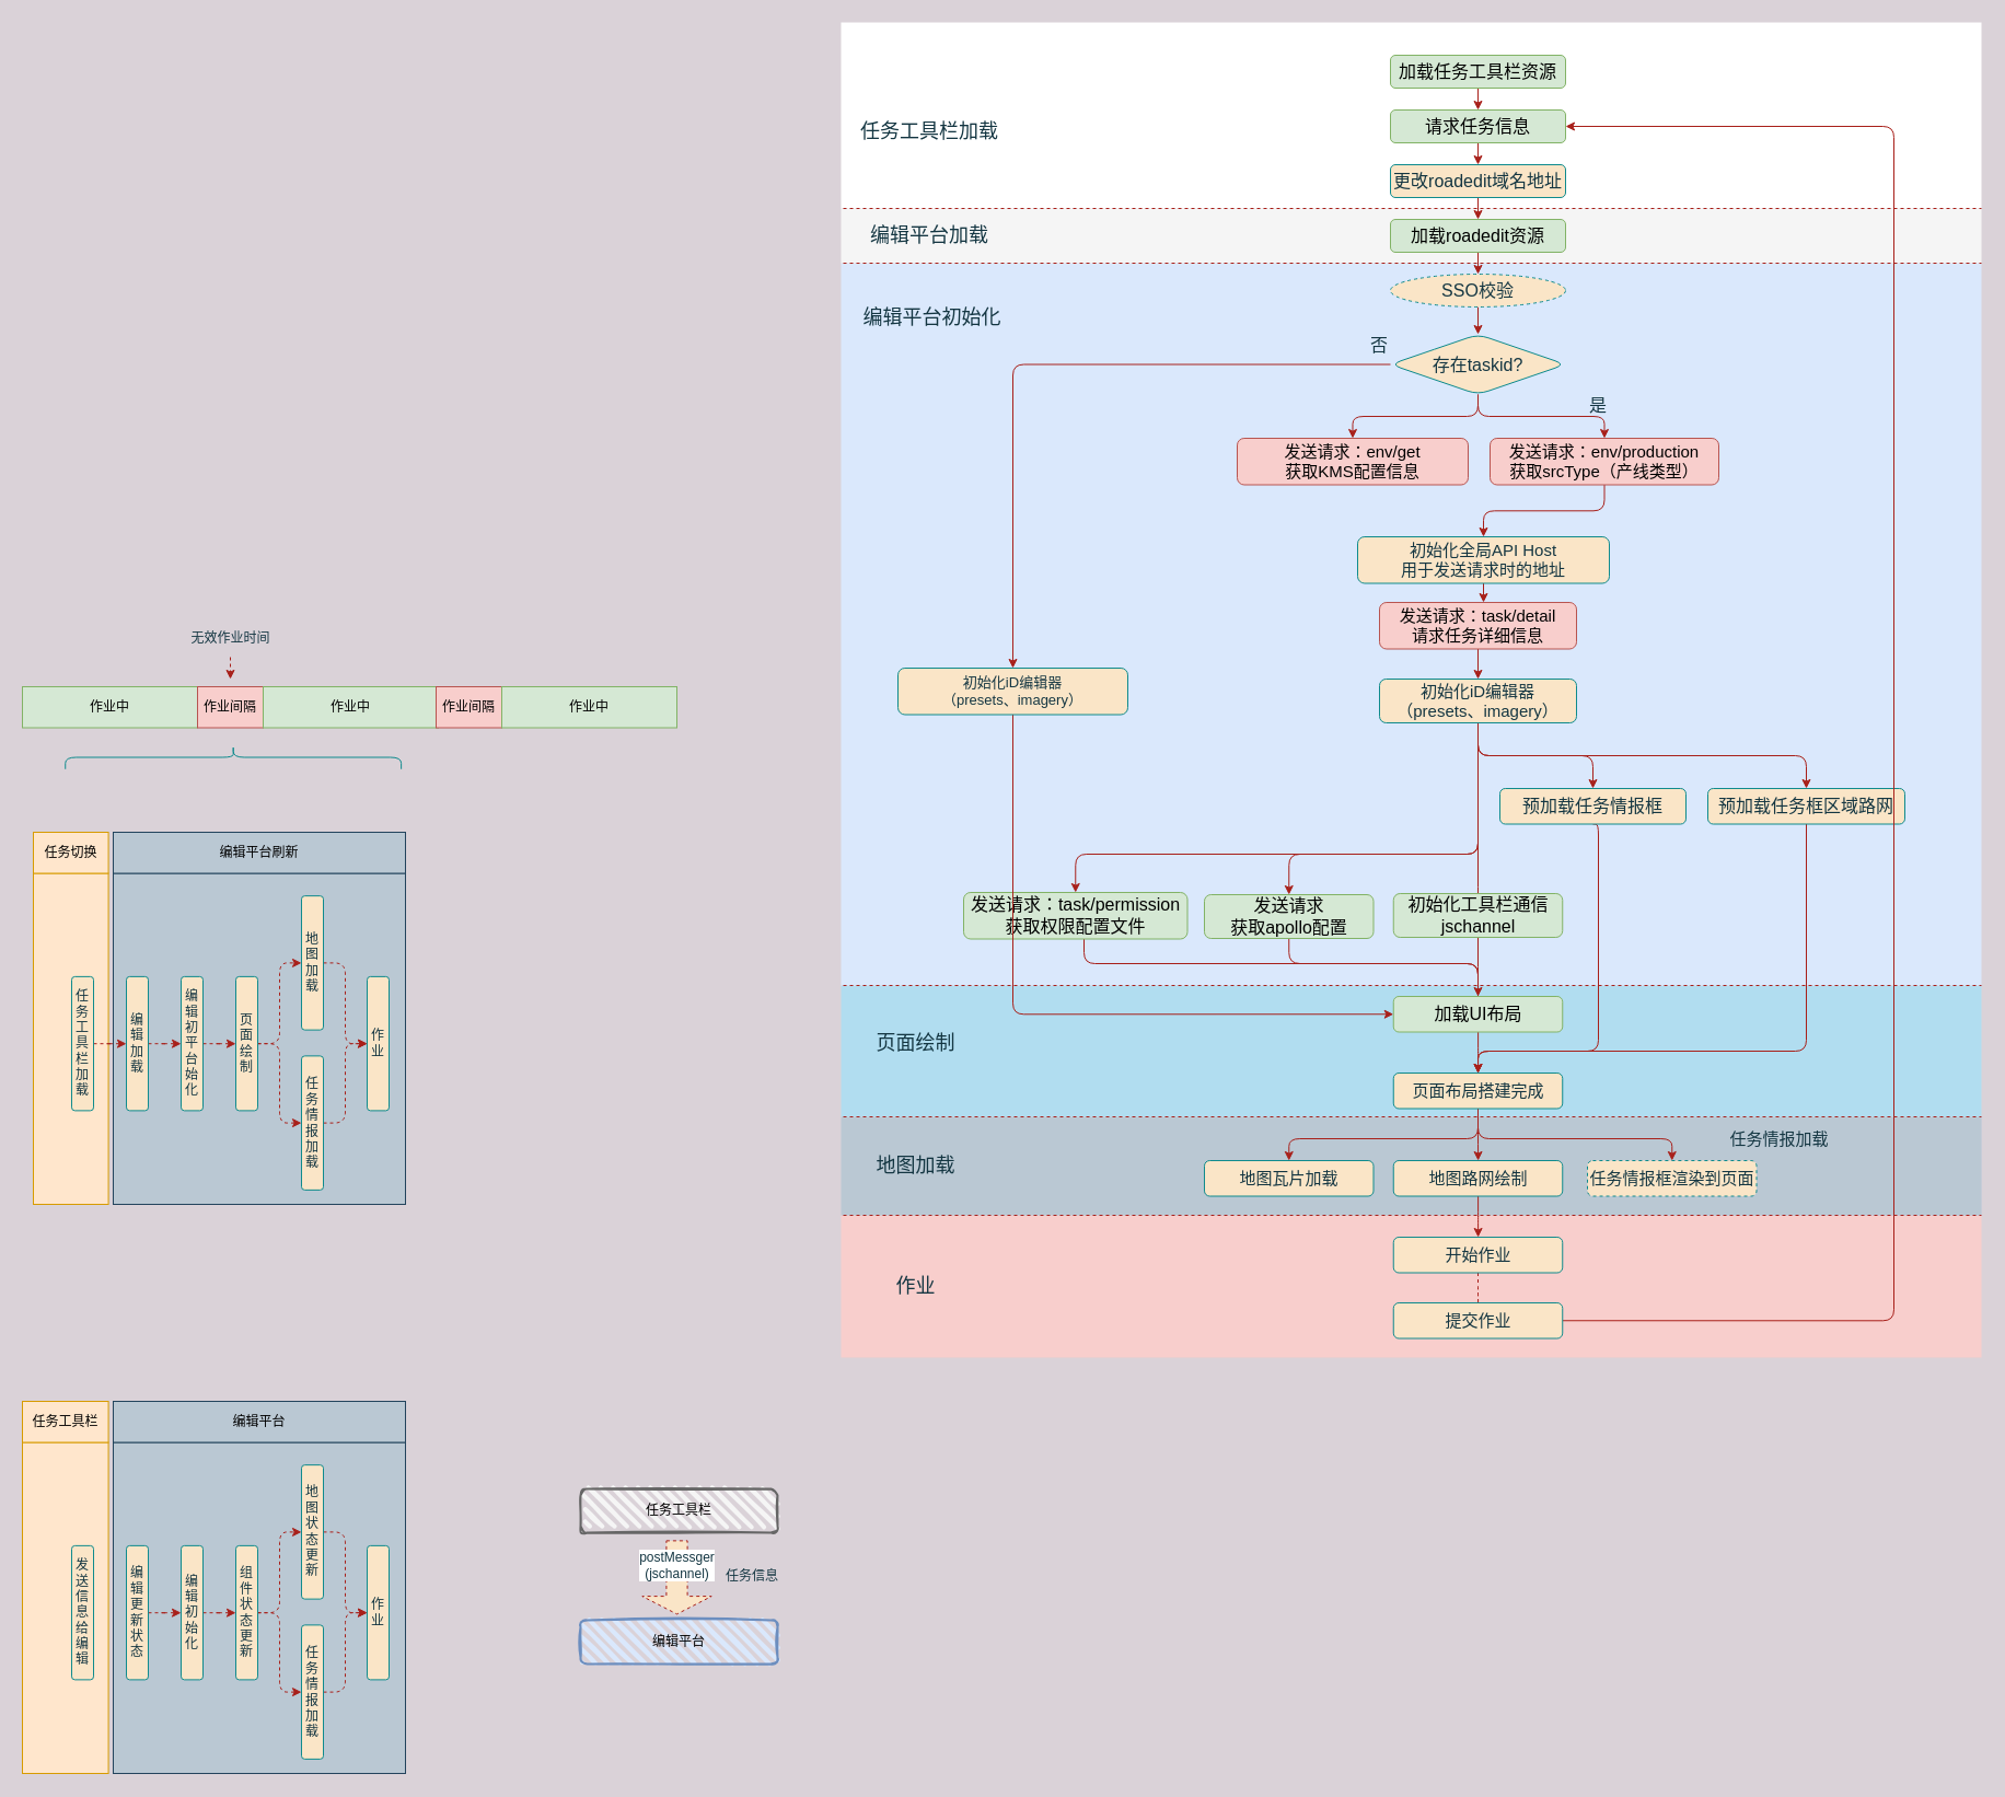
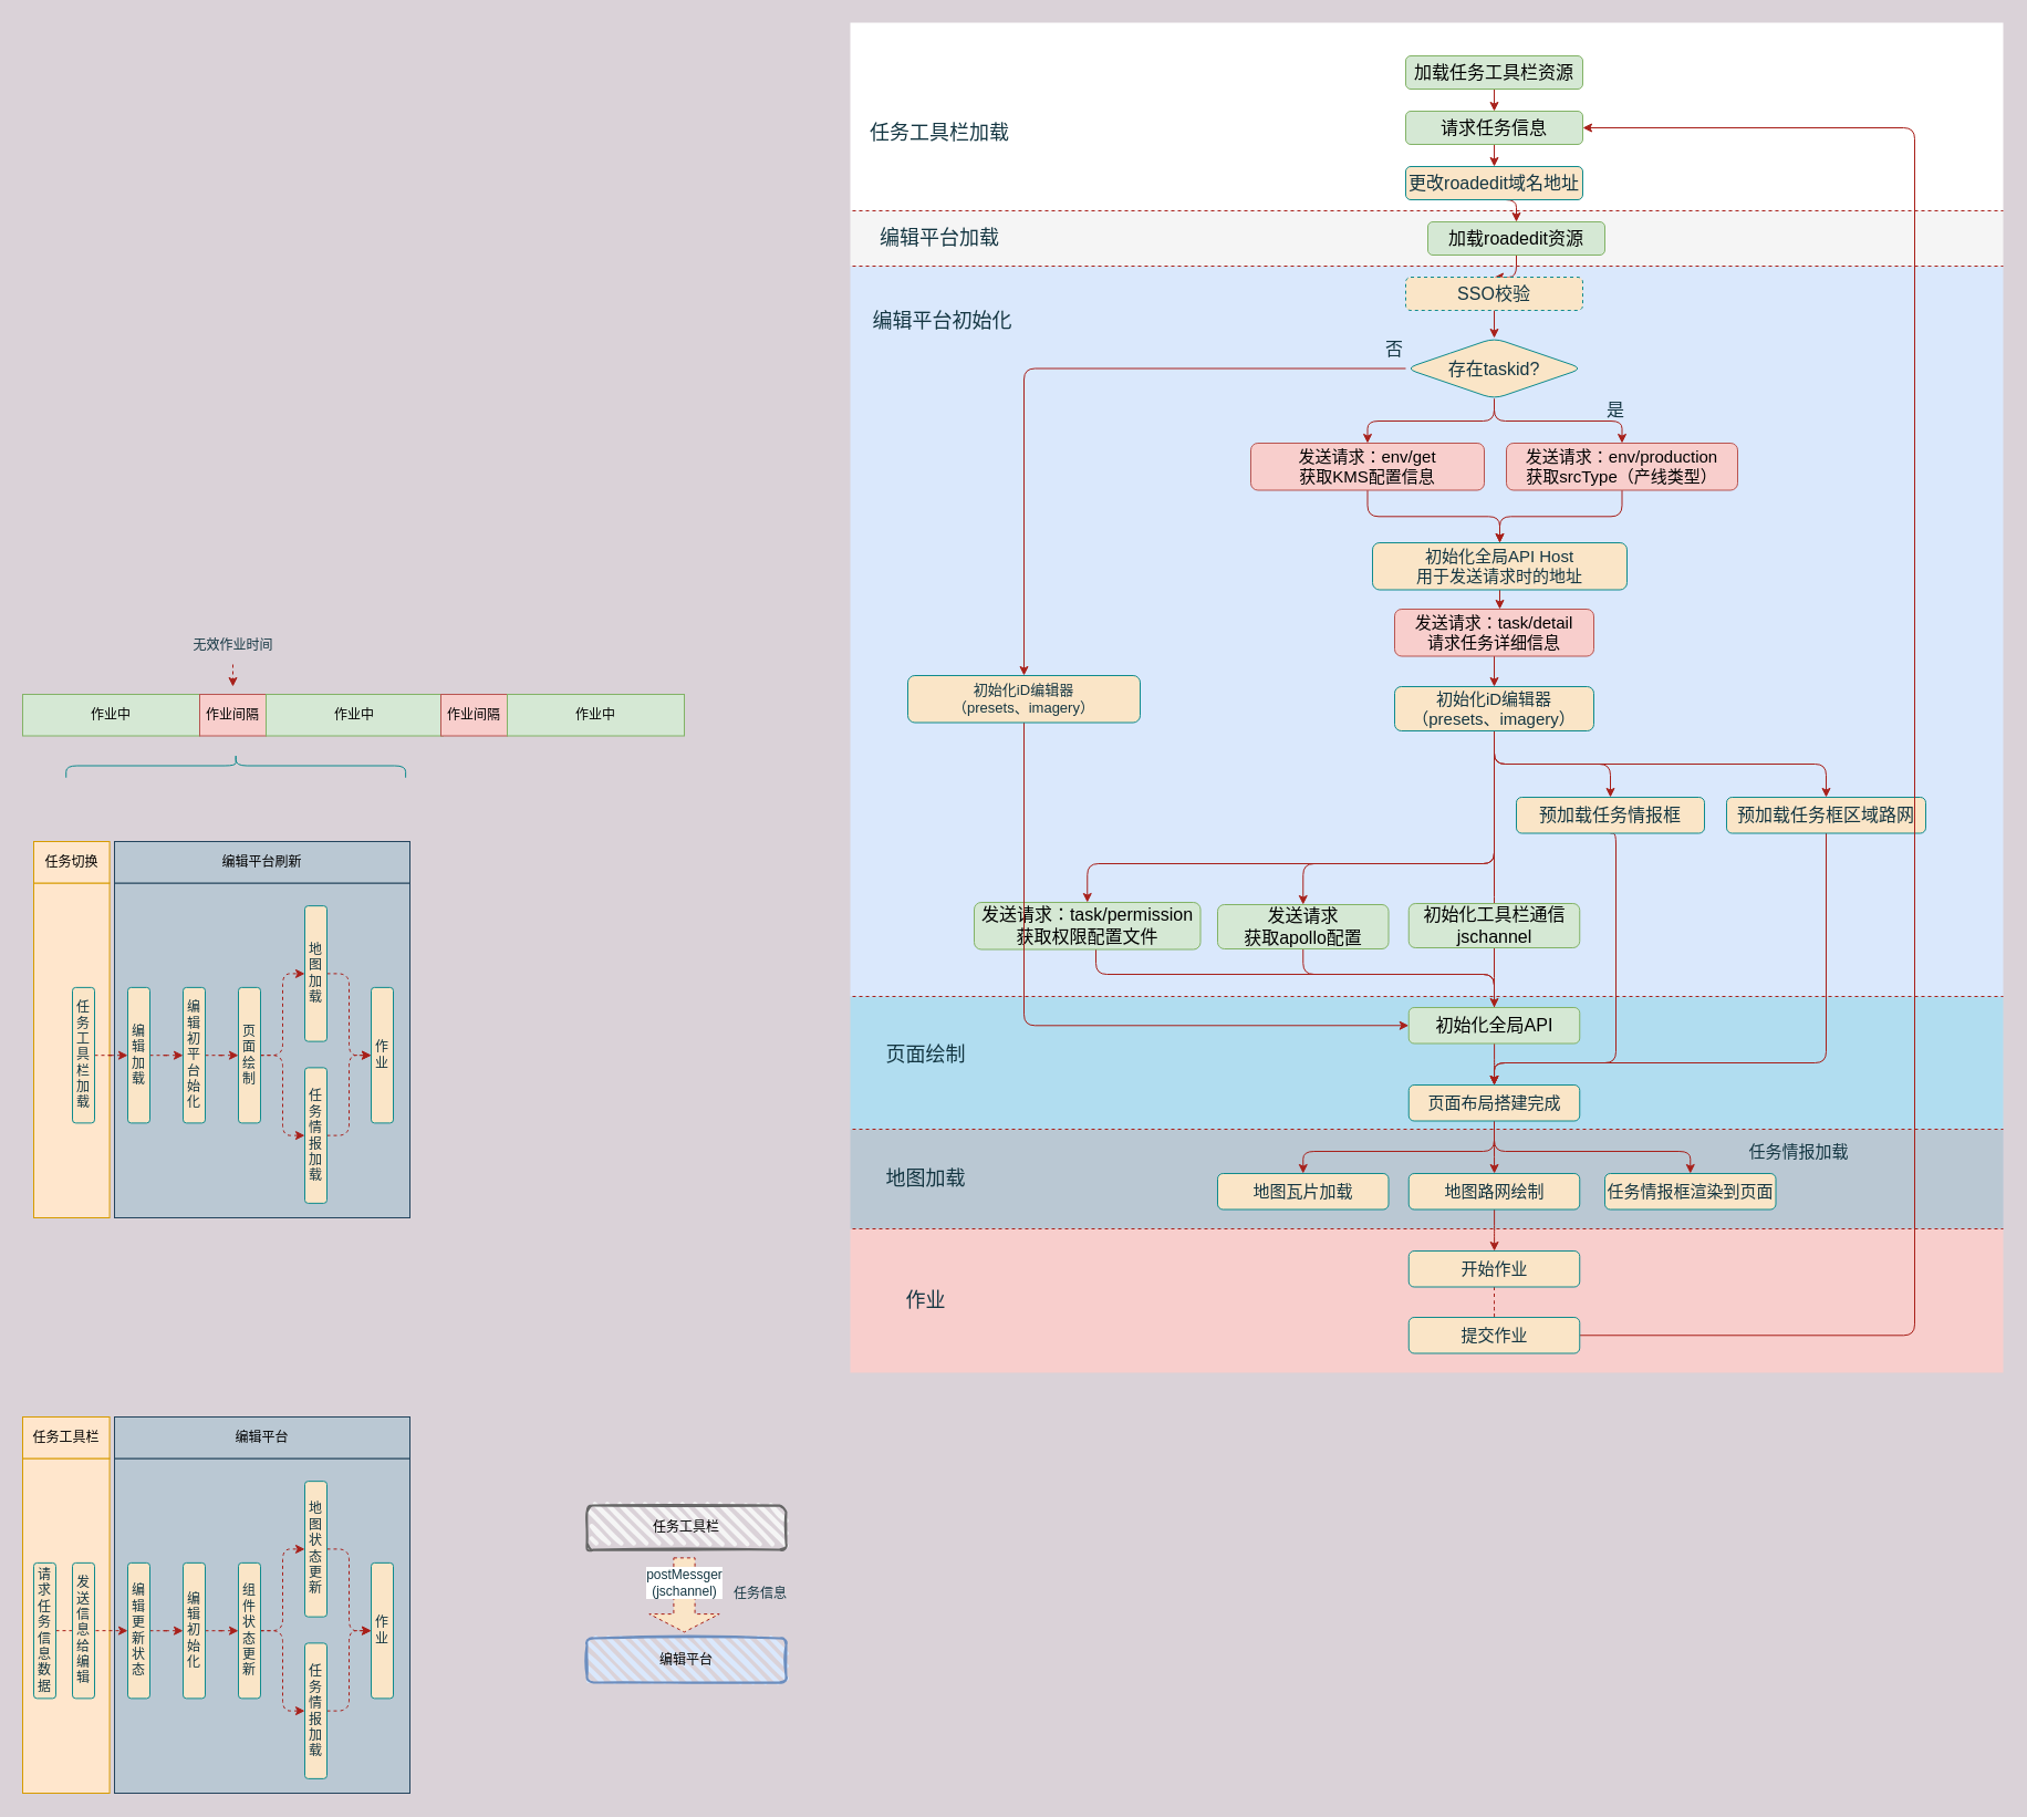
- <mxCell id="12" value="加载roadedit资源" style="rounded=1;whiteSpace=wrap;html=1;fontSize=16;glass=0;strokeWidth=1;shadow=0;fillColor=#d5e8d4;strokeColor=#82b366;" parent="1" vertex="1"><mxGeometry x="1270" y="200" width="160" height="30" as="geometry" /></mxCell>
+ <mxCell id="12" value="加载roadedit资源" style="rounded=1;whiteSpace=wrap;html=1;fontSize=16;glass=0;strokeWidth=1;shadow=0;fillColor=#d5e8d4;strokeColor=#82b366;" parent="1" vertex="1"><mxGeometry x="1290" y="200" width="160" height="30" as="geometry" /></mxCell>
- <mxCell id="14" value="SSO校验" style="ellipse;whiteSpace=wrap;html=1;fontSize=16;glass=0;strokeWidth=1;shadow=0;fillColor=#FAE5C7;strokeColor=#0F8B8D;fontColor=#143642;dashed=1;" parent="1" vertex="1"><mxGeometry x="1270" y="250" width="160" height="30" as="geometry" /></mxCell>
+ <mxCell id="14" value="SSO校验" style="rounded=1;whiteSpace=wrap;html=1;fontSize=16;glass=0;strokeWidth=1;shadow=0;fillColor=#FAE5C7;strokeColor=#0F8B8D;fontColor=#143642;dashed=1;" parent="1" vertex="1"><mxGeometry x="1270" y="250" width="160" height="30" as="geometry" /></mxCell>
+ <mxCell id="19" value="" style="edgeStyle=orthogonalEdgeStyle;curved=0;rounded=1;sketch=0;orthogonalLoop=1;jettySize=auto;html=1;fontColor=#143642;strokeColor=#A8201A;fillColor=#FAE5C7;fontSize=15;" parent="1" source="20" target="24" edge="1"><mxGeometry relative="1" as="geometry" /></mxCell>
- <mxCell id="44" value="加载UI布局" style="whiteSpace=wrap;html=1;rounded=1;shadow=0;strokeColor=#82b366;strokeWidth=1;fillColor=#d5e8d4;glass=0;fontSize=16;" parent="1" vertex="1"><mxGeometry x="1272.75" y="910" width="154.5" height="32.5" as="geometry" /></mxCell>
+ <mxCell id="44" value="初始化全局API" style="whiteSpace=wrap;html=1;rounded=1;shadow=0;strokeColor=#82b366;strokeWidth=1;fillColor=#d5e8d4;glass=0;fontSize=16;" parent="1" vertex="1"><mxGeometry x="1272.75" y="910" width="154.5" height="32.5" as="geometry" /></mxCell>
- <mxCell id="71" value="任务情报框渲染到页面" style="whiteSpace=wrap;html=1;rounded=1;shadow=0;fontColor=#143642;strokeColor=#0F8B8D;strokeWidth=1;fillColor=#FAE5C7;glass=0;fontSize=15;dashed=1;" parent="1" vertex="1"><mxGeometry x="1450" y="1060" width="154.5" height="32.5" as="geometry" /></mxCell>
+ <mxCell id="71" value="任务情报框渲染到页面" style="whiteSpace=wrap;html=1;rounded=1;shadow=0;fontColor=#143642;strokeColor=#0F8B8D;strokeWidth=1;fillColor=#FAE5C7;glass=0;fontSize=15;" parent="1" vertex="1"><mxGeometry x="1450" y="1060" width="154.5" height="32.5" as="geometry" /></mxCell>
+ <mxCell id="106" value="请求任务信息数据" style="rounded=1;shadow=0;fontColor=#143642;strokeColor=#0F8B8D;strokeWidth=1;fillColor=#FAE5C7;glass=0;verticalAlign=middle;horizontal=1;align=center;sketch=0;textDirection=rtl;labelPosition=center;verticalLabelPosition=middle;html=1;whiteSpace=wrap;fontSize=12;" parent="1" vertex="1"><mxGeometry x="30" y="1411.88" width="20" height="122.5" as="geometry" /></mxCell>
+ <mxCell id="105" value="" style="edgeStyle=orthogonalEdgeStyle;curved=0;rounded=1;sketch=0;orthogonalLoop=1;jettySize=auto;html=1;dashed=1;fontSize=12;fontColor=#143642;strokeColor=#A8201A;fillColor=#FAE5C7;" parent="1" source="106" target="108" edge="1"><mxGeometry relative="1" as="geometry" /></mxCell>
